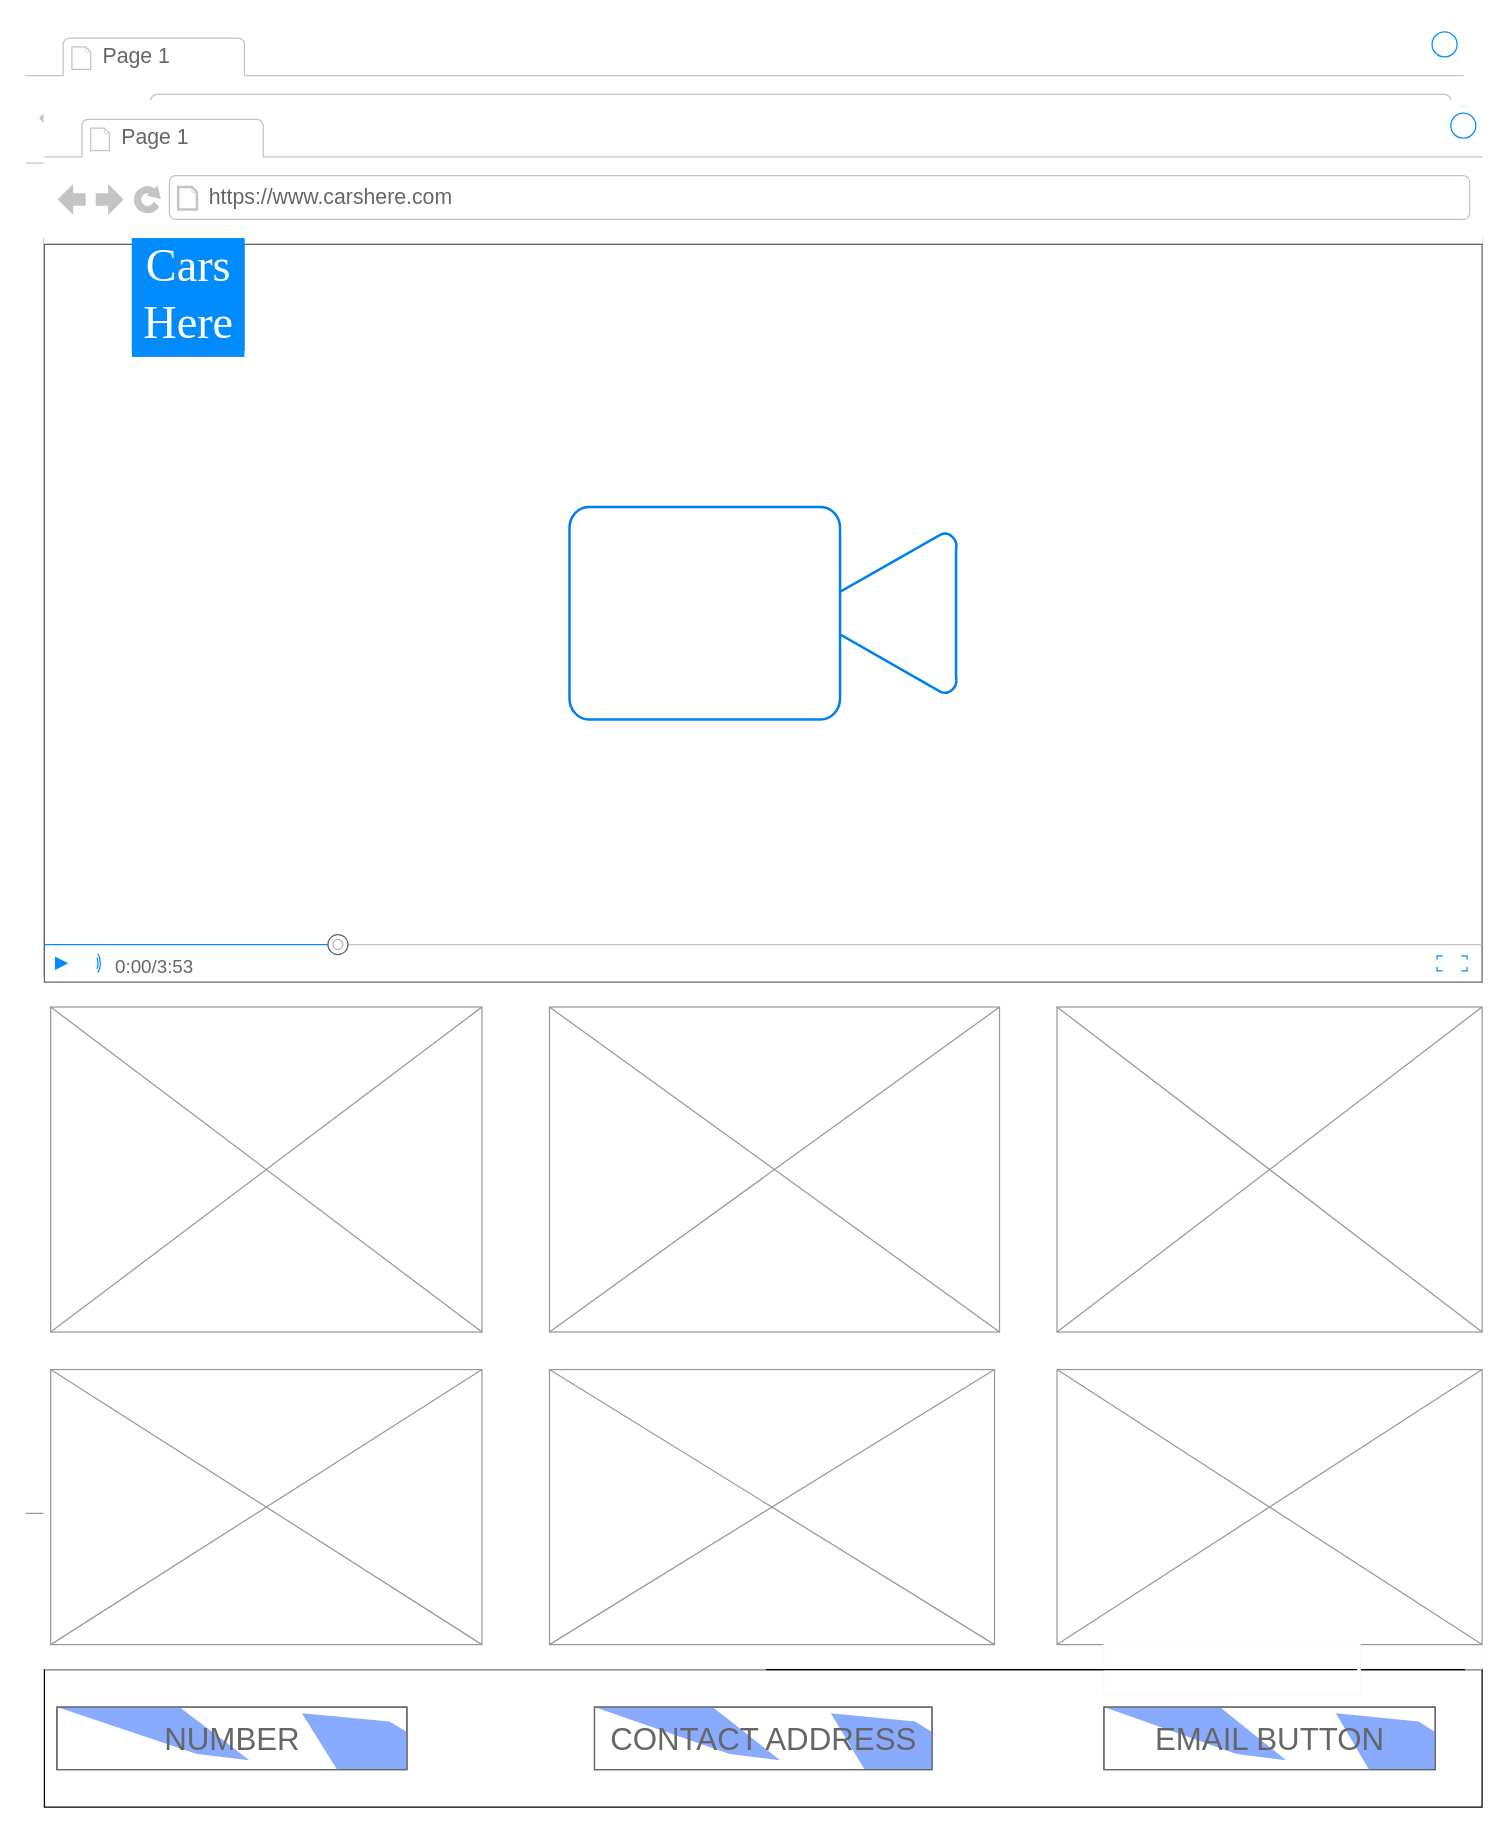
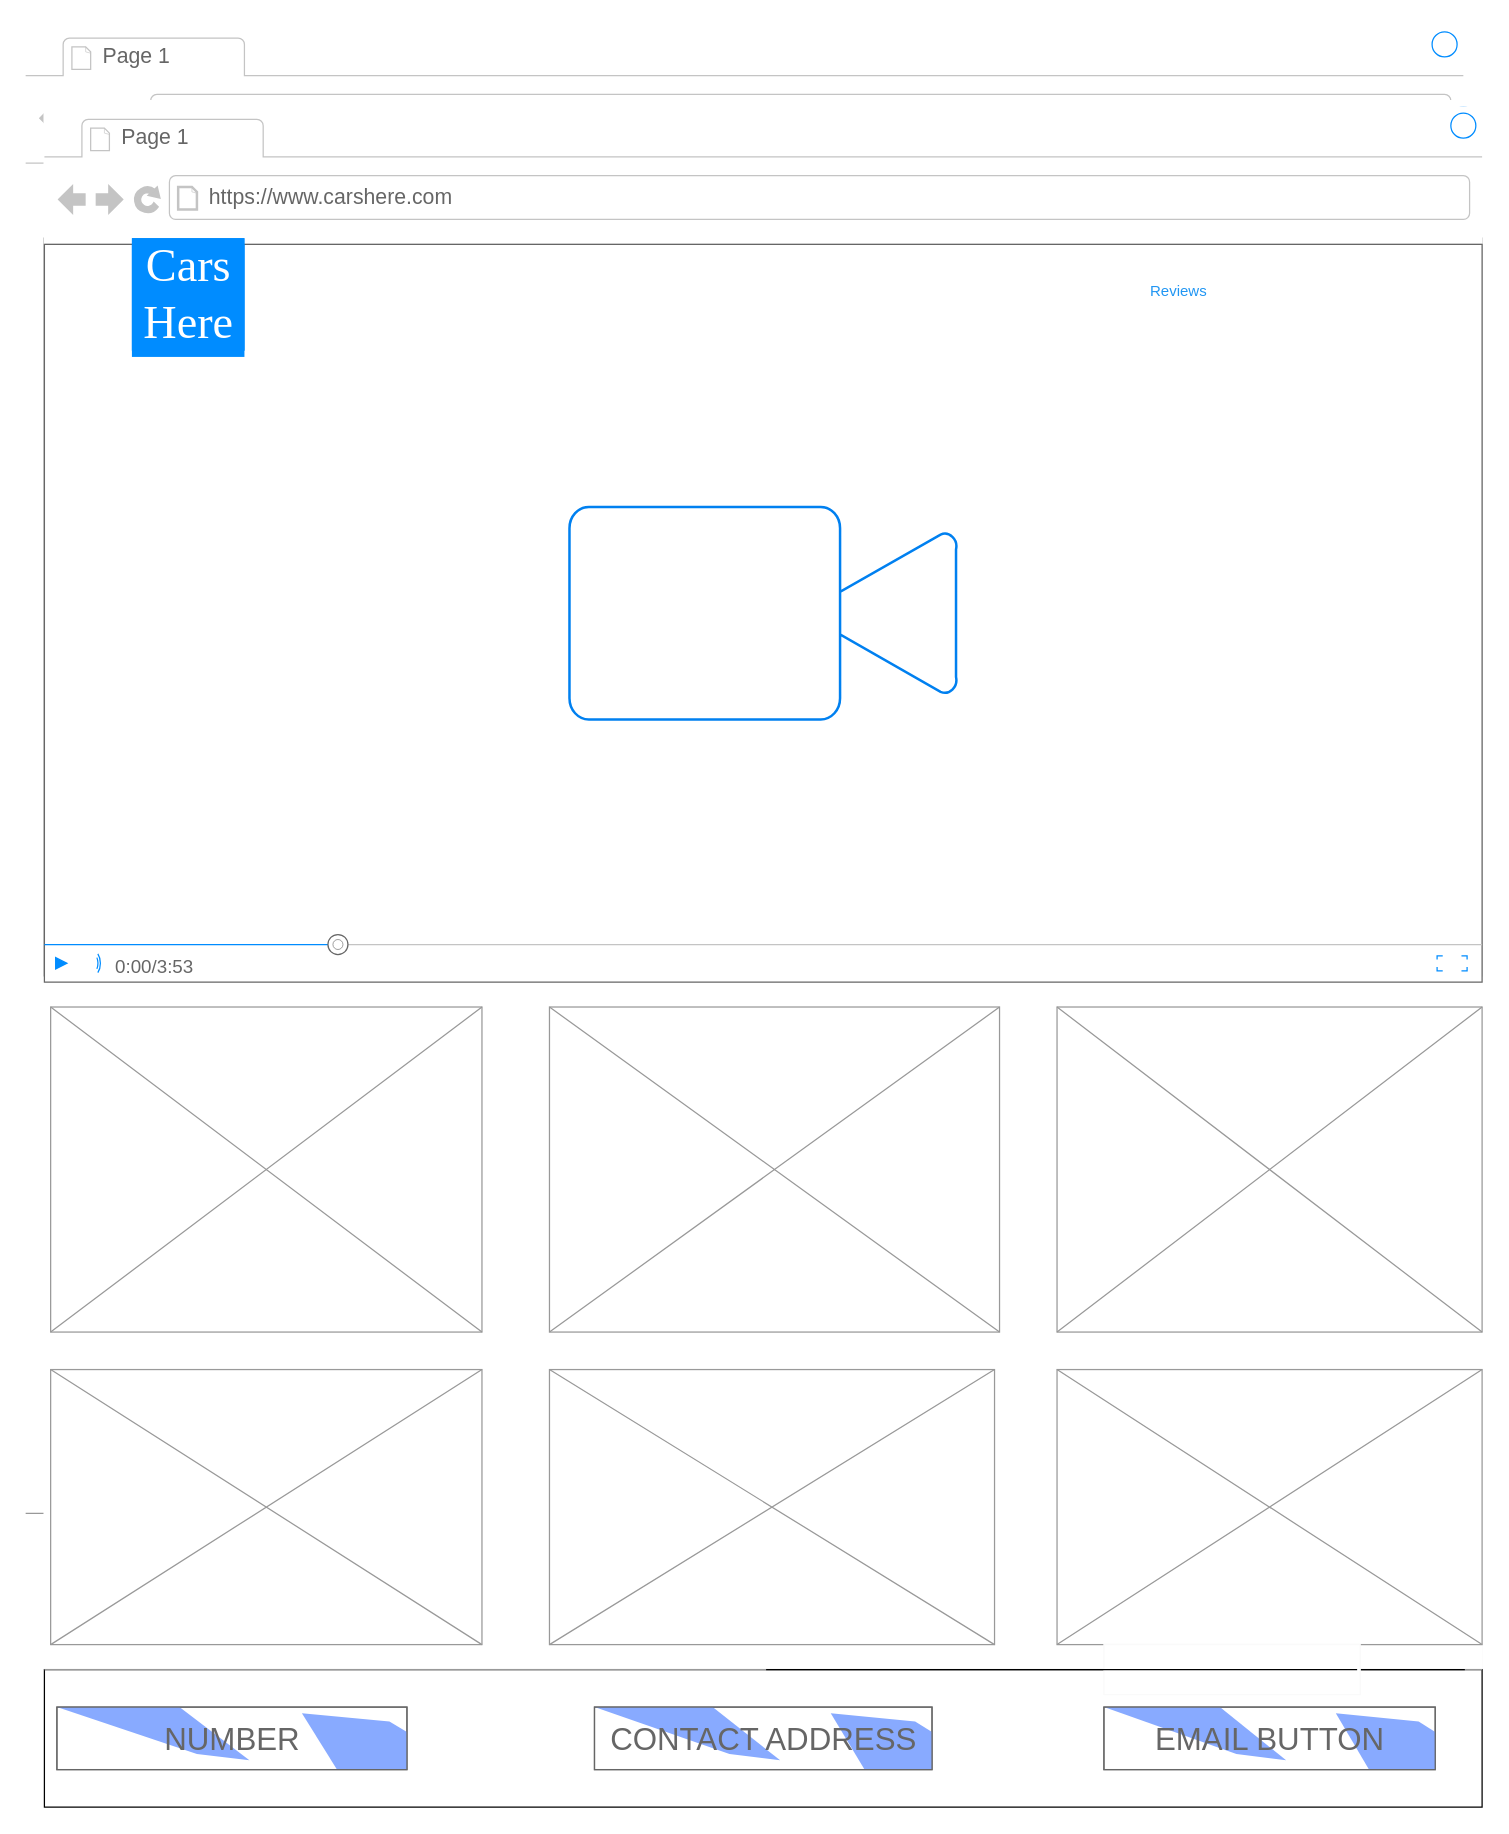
+ <mxCell id="97" value="Reviews" style="shape=rect;strokeColor=none;fillColor=none;fontSize=12;fontColor=#2196F3;dashed=0;" vertex="1" parent="81"><mxGeometry x="870" y="127" width="75" height="40" as="geometry" /></mxCell>
